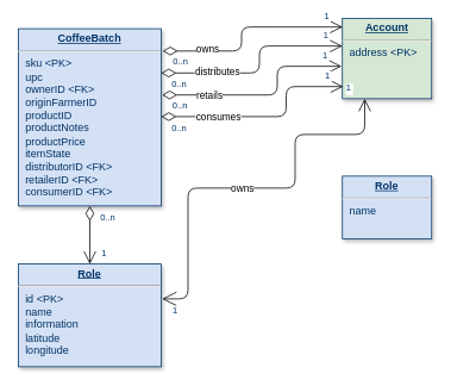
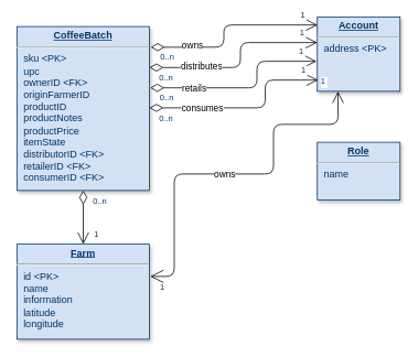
- <mxCell id="8" value="&lt;p style=&quot;margin: 0px ; margin-top: 4px ; text-align: center ; text-decoration: underline&quot;&gt;&lt;strong&gt;Account&lt;br&gt;&lt;/strong&gt;&lt;/p&gt;&lt;hr&gt;&lt;p style=&quot;margin: 0px ; margin-left: 8px&quot;&gt;address &amp;lt;PK&amp;gt;&lt;/p&gt;" style="verticalAlign=top;align=left;overflow=fill;fontSize=12;fontFamily=Helvetica;html=1;strokeColor=#003366;shadow=1;fillColor=#d5e8d4;fontColor=#003366;" vertex="1" parent="1"><mxGeometry x="383" y="20" width="100" height="90" as="geometry" /></mxCell>
+ <mxCell id="8" value="&lt;p style=&quot;margin: 0px ; margin-top: 4px ; text-align: center ; text-decoration: underline&quot;&gt;&lt;strong&gt;Account&lt;br&gt;&lt;/strong&gt;&lt;/p&gt;&lt;hr&gt;&lt;p style=&quot;margin: 0px ; margin-left: 8px&quot;&gt;address &amp;lt;PK&amp;gt;&lt;/p&gt;" style="verticalAlign=top;align=left;overflow=fill;fontSize=12;fontFamily=Helvetica;html=1;strokeColor=#003366;shadow=1;fillColor=#D4E1F5;fontColor=#003366" vertex="1" parent="1"><mxGeometry x="383" y="20" width="100" height="90" as="geometry" /></mxCell>
- <mxCell id="7" value="&lt;p style=&quot;margin: 0px ; margin-top: 4px ; text-align: center ; text-decoration: underline&quot;&gt;&lt;strong&gt;Role&lt;br&gt;&lt;/strong&gt;&lt;/p&gt;&lt;hr&gt;&lt;p style=&quot;margin: 0px ; margin-left: 8px&quot;&gt;name&lt;/p&gt;" style="verticalAlign=top;align=left;overflow=fill;fontSize=12;fontFamily=Helvetica;html=1;strokeColor=#003366;shadow=1;fillColor=#D4E1F5;fontColor=#003366" vertex="1" parent="1"><mxGeometry x="383" y="196.64" width="100" height="70" as="geometry" /></mxCell>
+ <mxCell id="7" value="&lt;p style=&quot;margin: 0px ; margin-top: 4px ; text-align: center ; text-decoration: underline&quot;&gt;&lt;strong&gt;Role&lt;br&gt;&lt;/strong&gt;&lt;/p&gt;&lt;hr&gt;&lt;p style=&quot;margin: 0px ; margin-left: 8px&quot;&gt;name&lt;/p&gt;" style="verticalAlign=top;align=left;overflow=fill;fontSize=12;fontFamily=Helvetica;html=1;strokeColor=#003366;shadow=1;fillColor=#D4E1F5;fontColor=#003366" vertex="1" parent="1"><mxGeometry x="383" y="171.64" width="100" height="70" as="geometry" /></mxCell>
- <mxCell id="2" value="&lt;p style=&quot;margin: 0px ; margin-top: 4px ; text-align: center ; text-decoration: underline&quot;&gt;&lt;strong&gt;Role&lt;/strong&gt;&lt;/p&gt;&lt;hr&gt;&lt;p style=&quot;margin: 0px ; margin-left: 8px&quot;&gt;id &amp;lt;PK&amp;gt;&lt;/p&gt;&lt;p style=&quot;margin: 0px ; margin-left: 8px&quot;&gt;name&lt;/p&gt;&lt;p style=&quot;margin: 0px ; margin-left: 8px&quot;&gt;information&lt;/p&gt;&lt;p style=&quot;margin: 0px ; margin-left: 8px&quot;&gt;latitude&lt;/p&gt;&lt;p style=&quot;margin: 0px ; margin-left: 8px&quot;&gt;longitude&lt;/p&gt;" style="verticalAlign=top;align=left;overflow=fill;fontSize=12;fontFamily=Helvetica;html=1;strokeColor=#003366;shadow=1;fillColor=#D4E1F5;fontColor=#003366" parent="1" vertex="1"><mxGeometry x="20" y="295" width="160" height="115" as="geometry" /></mxCell>
+ <mxCell id="2" value="&lt;p style=&quot;margin: 0px ; margin-top: 4px ; text-align: center ; text-decoration: underline&quot;&gt;&lt;strong&gt;Farm&lt;/strong&gt;&lt;/p&gt;&lt;hr&gt;&lt;p style=&quot;margin: 0px ; margin-left: 8px&quot;&gt;id &amp;lt;PK&amp;gt;&lt;/p&gt;&lt;p style=&quot;margin: 0px ; margin-left: 8px&quot;&gt;name&lt;/p&gt;&lt;p style=&quot;margin: 0px ; margin-left: 8px&quot;&gt;information&lt;/p&gt;&lt;p style=&quot;margin: 0px ; margin-left: 8px&quot;&gt;latitude&lt;/p&gt;&lt;p style=&quot;margin: 0px ; margin-left: 8px&quot;&gt;longitude&lt;/p&gt;" style="verticalAlign=top;align=left;overflow=fill;fontSize=12;fontFamily=Helvetica;html=1;strokeColor=#003366;shadow=1;fillColor=#D4E1F5;fontColor=#003366" parent="1" vertex="1"><mxGeometry x="20" y="295" width="160" height="115" as="geometry" /></mxCell>
